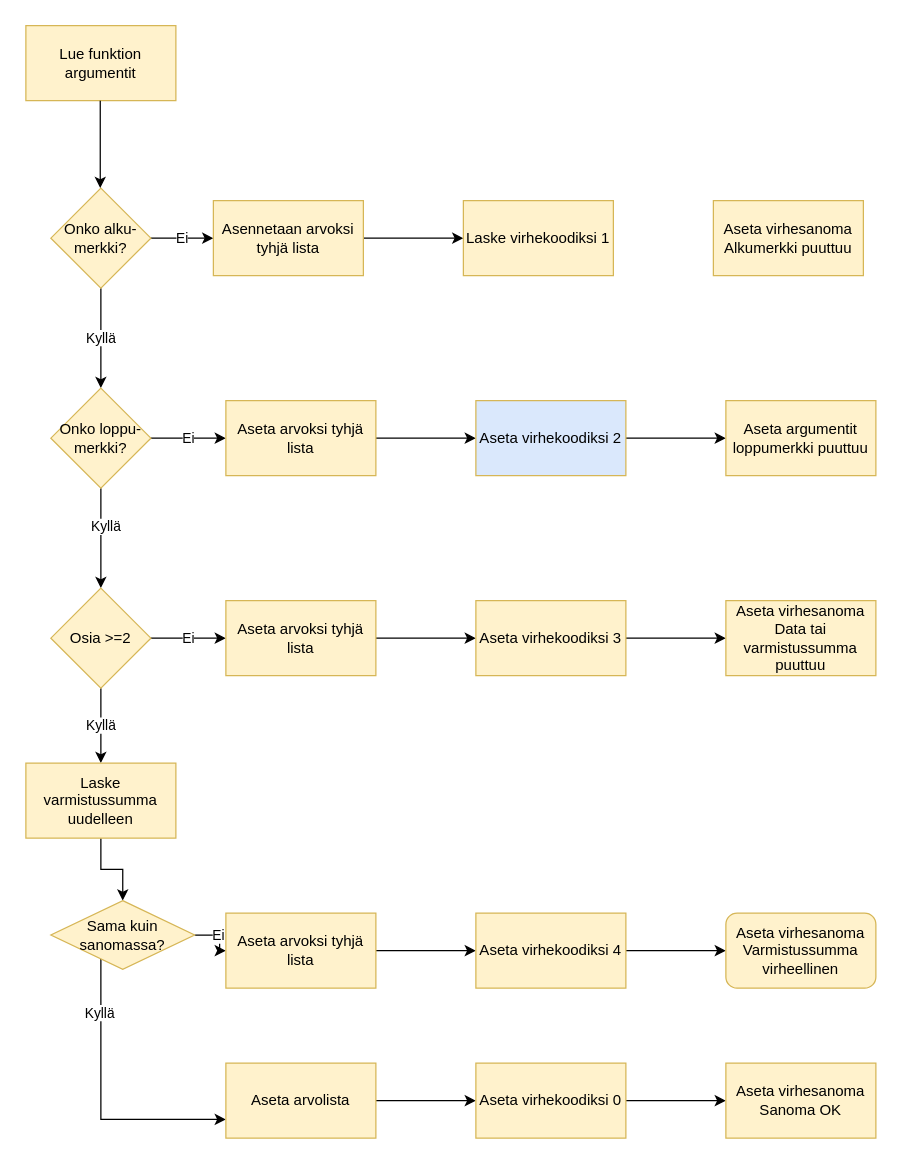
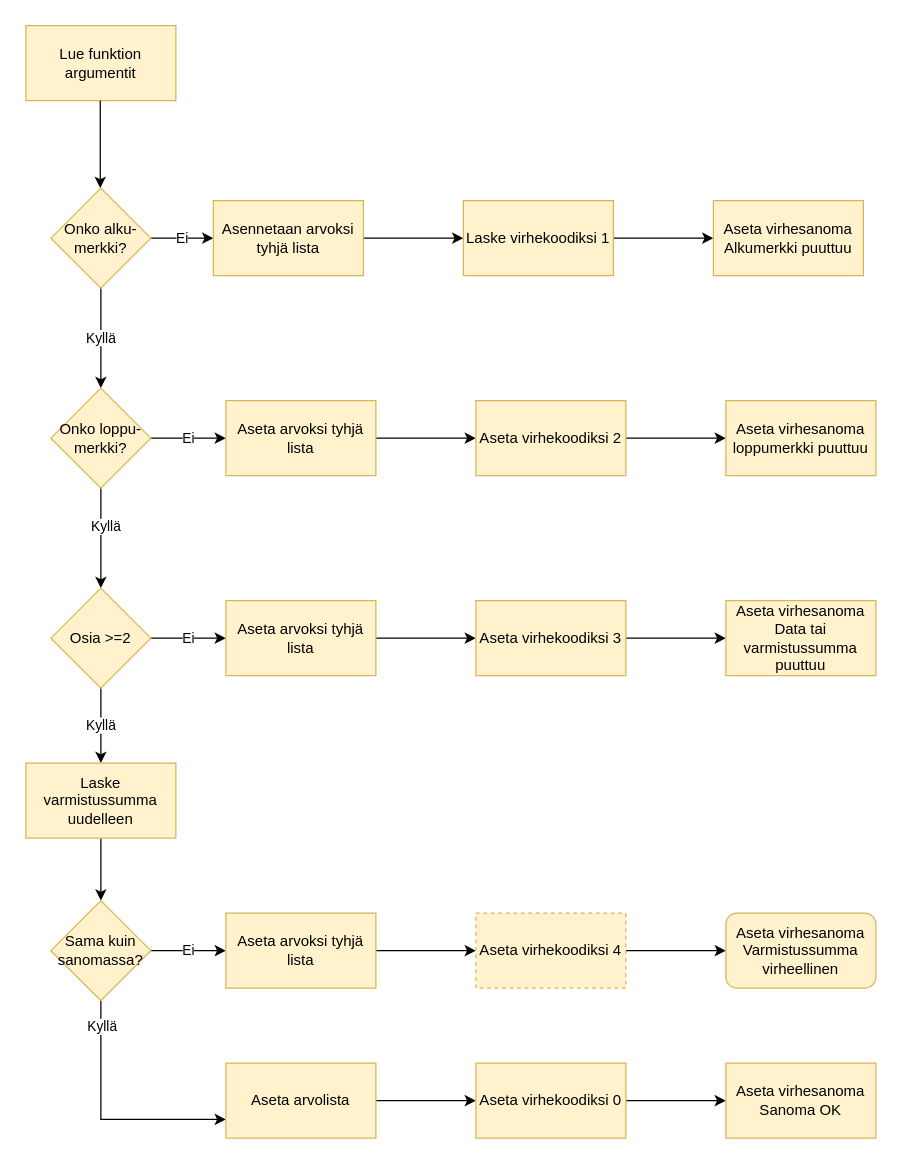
+ <mxCell id="9" value="" style="edgeStyle=orthogonalEdgeStyle;rounded=0;orthogonalLoop=1;jettySize=auto;html=1;" edge="1" parent="1" source="10" target="11"><mxGeometry relative="1" as="geometry" /></mxCell>
- <mxCell id="19" value="Aseta virhekoodiksi 2" style="whiteSpace=wrap;html=1;fillColor=#dae8fc;strokeColor=#d6b656;" vertex="1" parent="1"><mxGeometry x="380" y="320" width="120" height="60" as="geometry" /></mxCell>
+ <mxCell id="19" value="Aseta virhekoodiksi 2" style="whiteSpace=wrap;html=1;fillColor=#fff2cc;strokeColor=#d6b656;" vertex="1" parent="1"><mxGeometry x="380" y="320" width="120" height="60" as="geometry" /></mxCell>
- <mxCell id="20" value="Aseta argumentit&lt;br&gt;loppumerkki puuttuu" style="whiteSpace=wrap;html=1;fillColor=#fff2cc;strokeColor=#d6b656;" vertex="1" parent="1"><mxGeometry x="580" y="320" width="120" height="60" as="geometry" /></mxCell>
+ <mxCell id="20" value="Aseta virhesanoma&lt;br&gt;loppumerkki puuttuu" style="whiteSpace=wrap;html=1;fillColor=#fff2cc;strokeColor=#d6b656;" vertex="1" parent="1"><mxGeometry x="580" y="320" width="120" height="60" as="geometry" /></mxCell>
- <mxCell id="34" value="Sama kuin sanomassa?" style="rhombus;whiteSpace=wrap;html=1;fillColor=#fff2cc;strokeColor=#d6b656;" vertex="1" parent="1"><mxGeometry x="40" y="720" width="115" height="55" as="geometry" /></mxCell>
+ <mxCell id="34" value="Sama kuin sanomassa?" style="rhombus;whiteSpace=wrap;html=1;fillColor=#fff2cc;strokeColor=#d6b656;" vertex="1" parent="1"><mxGeometry x="40" y="720" width="80" height="80" as="geometry" /></mxCell>
- <mxCell id="38" value="Aseta virhekoodiksi 4" style="whiteSpace=wrap;html=1;fillColor=#fff2cc;strokeColor=#d6b656;" vertex="1" parent="1"><mxGeometry x="380" y="730" width="120" height="60" as="geometry" /></mxCell>
+ <mxCell id="38" value="Aseta virhekoodiksi 4" style="whiteSpace=wrap;html=1;fillColor=#fff2cc;strokeColor=#d6b656;dashed=1;" vertex="1" parent="1"><mxGeometry x="380" y="730" width="120" height="60" as="geometry" /></mxCell>
